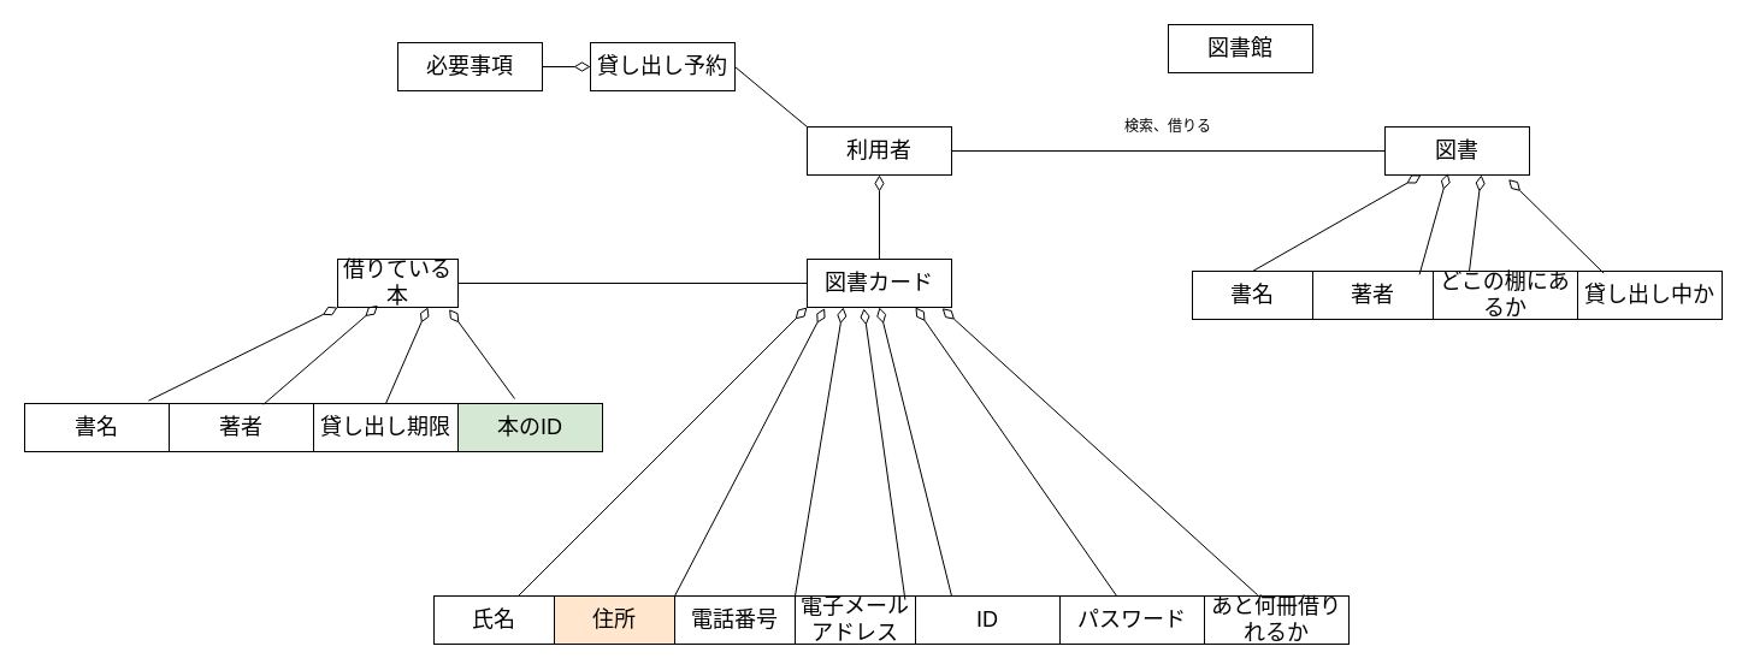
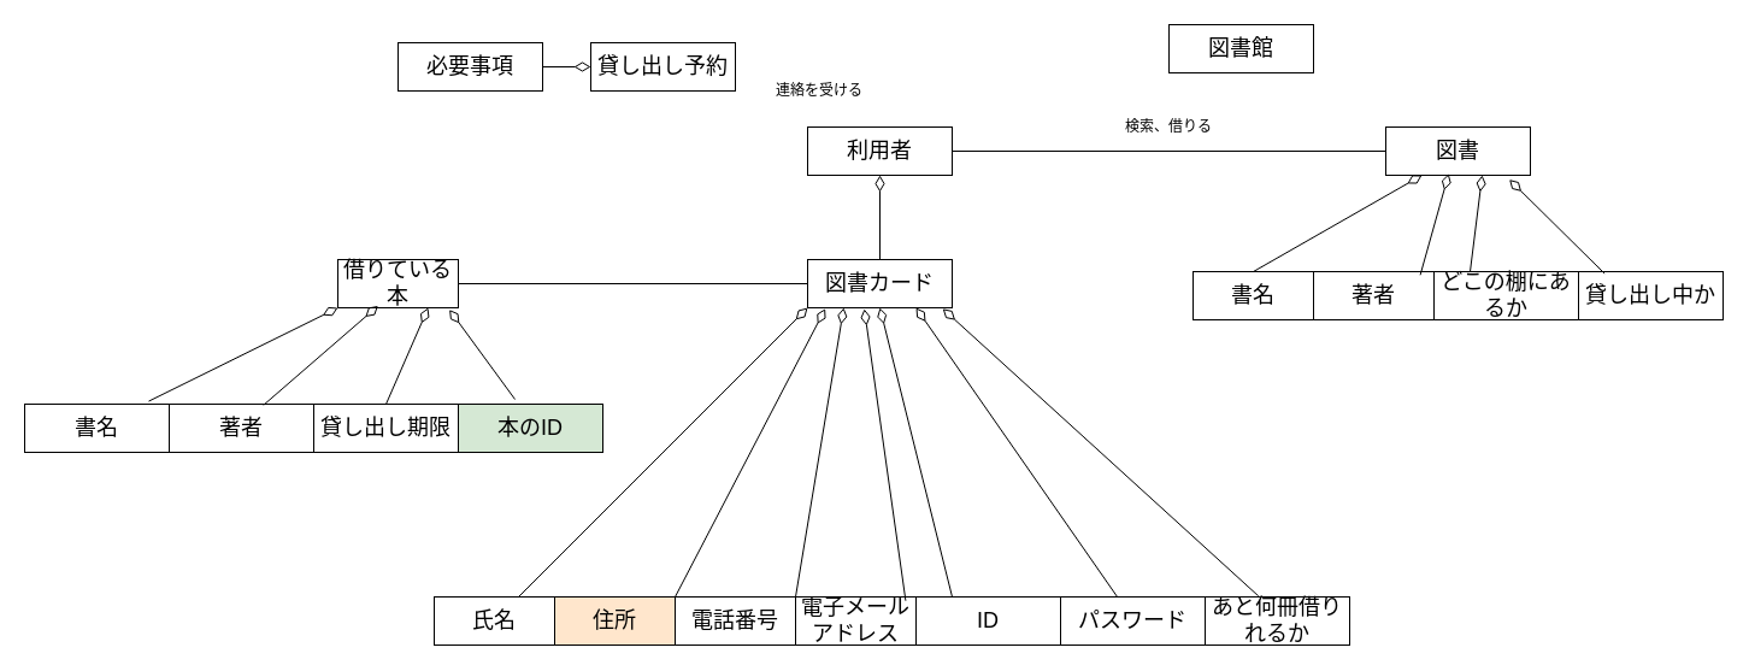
+ <mxCell id="43" value="連絡を受ける" style="rounded=0;whiteSpace=wrap;html=1;fillColor=none;strokeColor=none;" parent="1" vertex="1"><mxGeometry x="620" y="45" width="120" height="60" as="geometry" /></mxCell>
- <mxCell id="42" value="" style="endArrow=none;html=1;rounded=0;entryX=1;entryY=0.5;entryDx=0;entryDy=0;exitX=0;exitY=0;exitDx=0;exitDy=0;" parent="1" source="2" target="16" edge="1"><mxGeometry width="50" height="50" relative="1" as="geometry"><mxPoint x="580" y="255" as="sourcePoint" /><mxPoint x="630" y="205" as="targetPoint" /></mxGeometry></mxCell>
